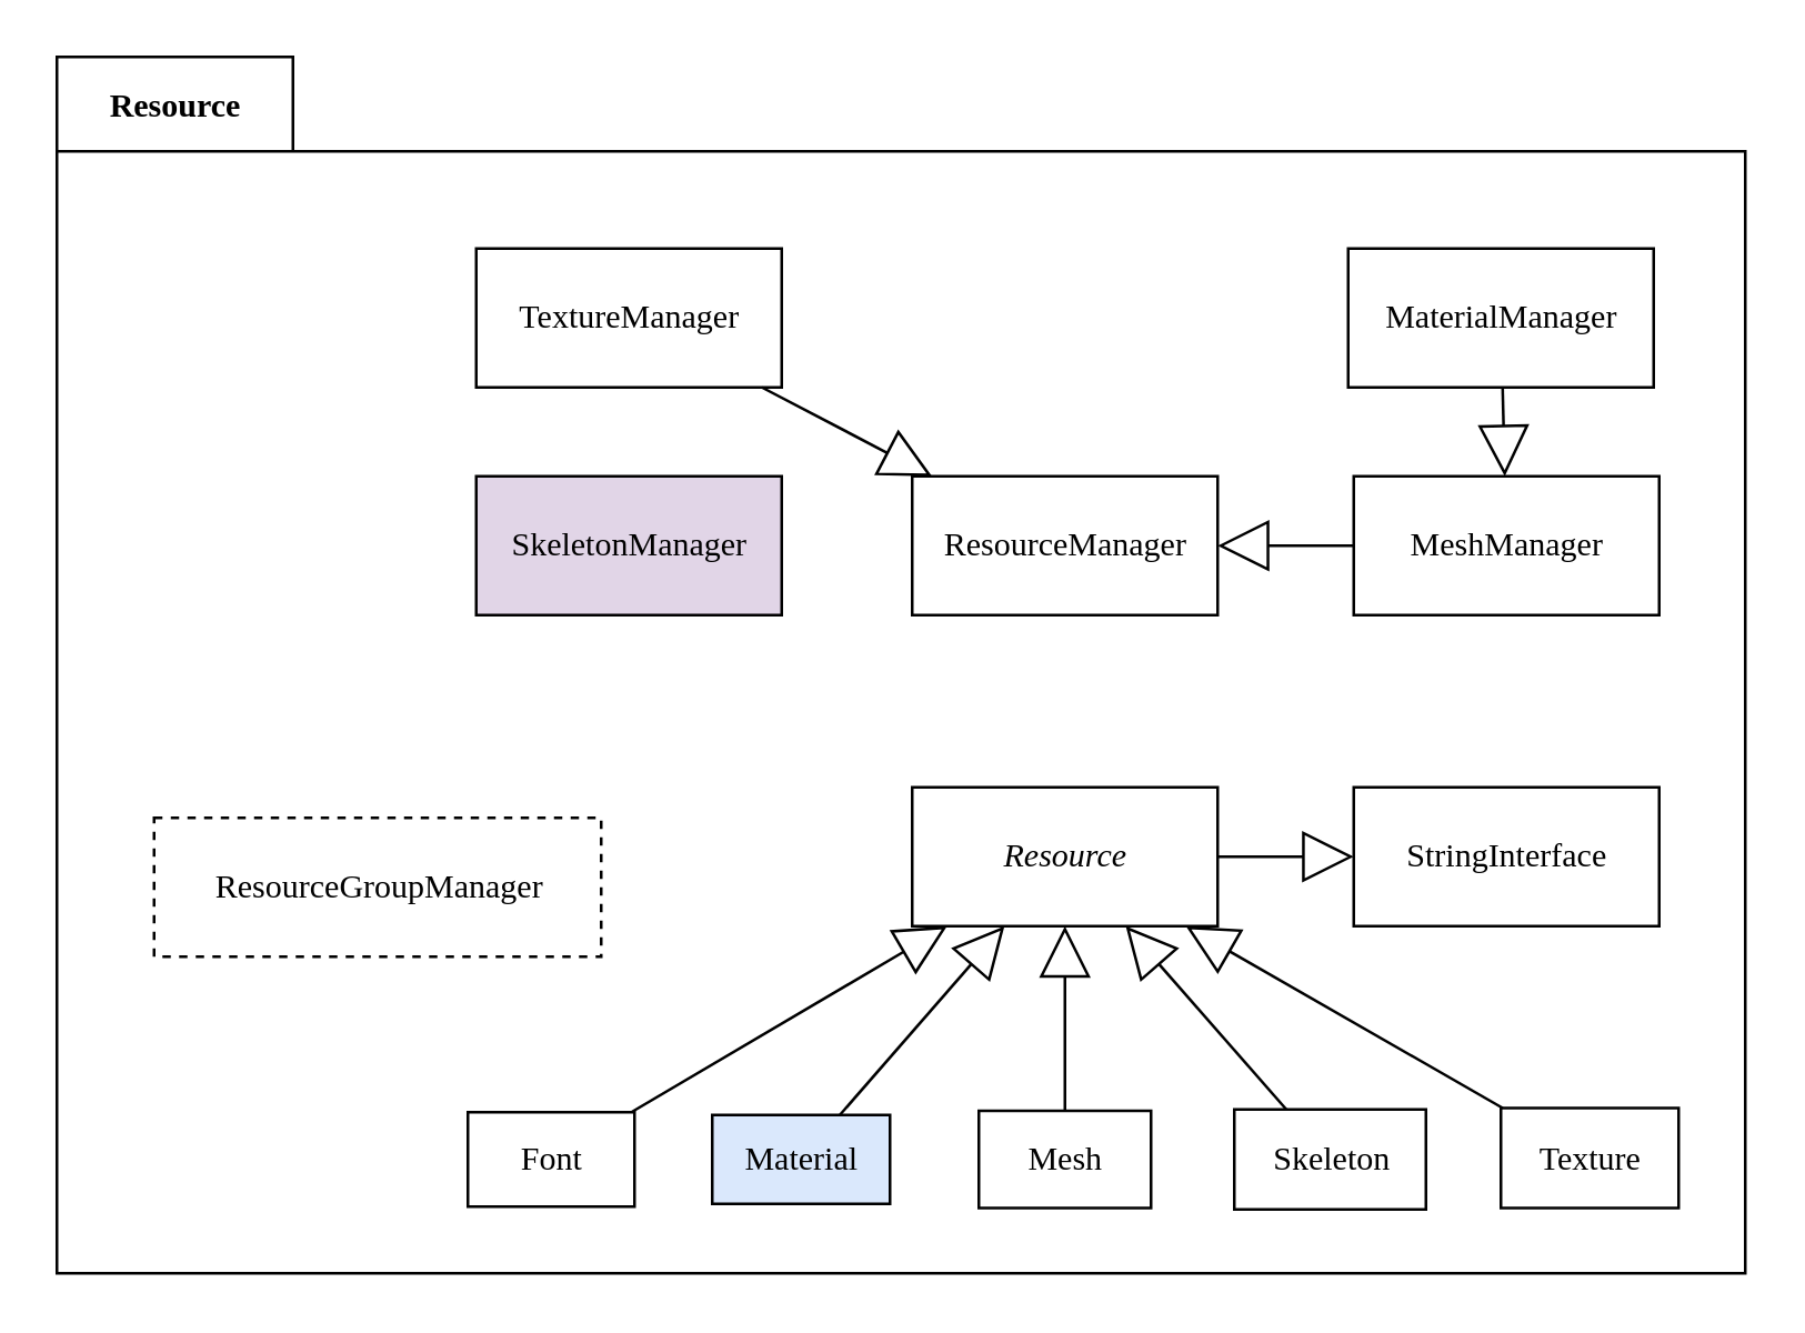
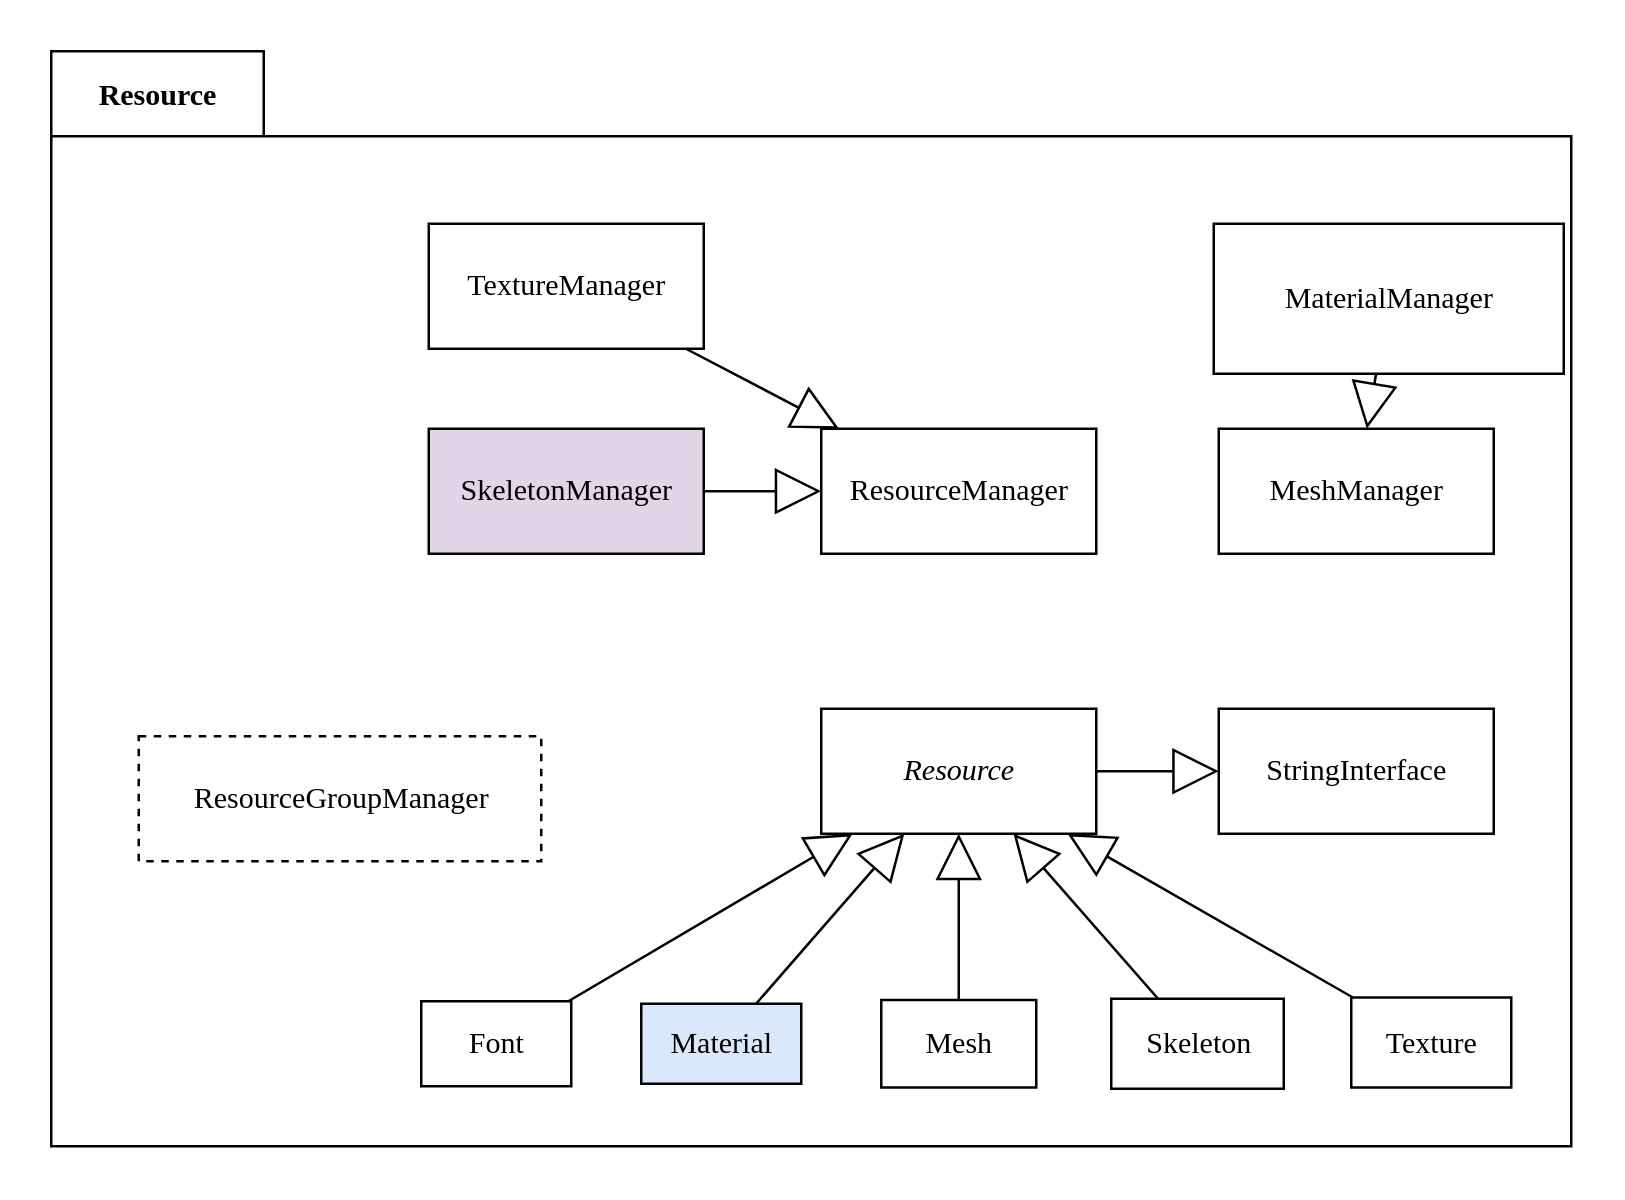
- <mxCell id="15" value="MaterialManager" style="html=1;fontFamily=Comic Sans MS;" parent="1" vertex="1"><mxGeometry x="485" y="89" width="110" height="50" as="geometry" /></mxCell>
+ <mxCell id="15" value="MaterialManager" style="html=1;fontFamily=Comic Sans MS;" parent="1" vertex="1"><mxGeometry x="485" y="89" width="140" height="60" as="geometry" /></mxCell>
+ <mxCell id="20" value="" style="endArrow=block;endSize=16;endFill=0;html=1;fontFamily=Comic Sans MS;" parent="1" source="17" target="14" edge="1"><mxGeometry width="160" relative="1" as="geometry"><mxPoint x="84" y="174" as="sourcePoint" /><mxPoint x="244" y="174" as="targetPoint" /></mxGeometry></mxCell>
- <mxCell id="22" value="" style="endArrow=block;endSize=16;endFill=0;html=1;fontFamily=Comic Sans MS;" parent="1" source="16" target="14" edge="1"><mxGeometry width="160" relative="1" as="geometry"><mxPoint x="84" y="174" as="sourcePoint" /><mxPoint x="244" y="174" as="targetPoint" /></mxGeometry></mxCell>
